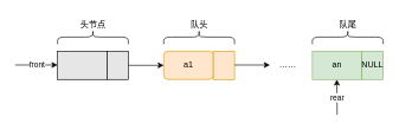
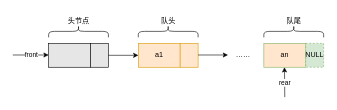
- <mxCell id="4" value="a1" style="whiteSpace=wrap;html=1;fillColor=#ffe6cc;strokeColor=#d79b00;rounded=1;" vertex="1" parent="1"><mxGeometry x="230" y="72" width="70" height="40" as="geometry" /></mxCell>
+ <mxCell id="4" value="a1" style="rounded=0;whiteSpace=wrap;html=1;fillColor=#ffe6cc;strokeColor=#d79b00;" vertex="1" parent="1"><mxGeometry x="230" y="72" width="70" height="40" as="geometry" /></mxCell>
- <mxCell id="6" value="an" style="rounded=0;whiteSpace=wrap;html=1;fillColor=#d5e8d4;strokeColor=#82b366;" vertex="1" parent="1"><mxGeometry x="440" y="72" width="70" height="40" as="geometry" /></mxCell>
+ <mxCell id="6" value="an" style="rounded=0;whiteSpace=wrap;html=1;fillColor=#ffe6cc;strokeColor=#82b366;" vertex="1" parent="1"><mxGeometry x="440" y="72" width="70" height="40" as="geometry" /></mxCell>
- <mxCell id="7" value="NULL" style="rounded=0;whiteSpace=wrap;html=1;fillColor=#d5e8d4;strokeColor=#82b366;" vertex="1" parent="1"><mxGeometry x="510" y="72" width="30" height="40" as="geometry" /></mxCell>
+ <mxCell id="7" value="NULL" style="rounded=0;whiteSpace=wrap;html=1;fillColor=#d5e8d4;strokeColor=#82b366;dashed=1;" vertex="1" parent="1"><mxGeometry x="510" y="72" width="30" height="40" as="geometry" /></mxCell>
